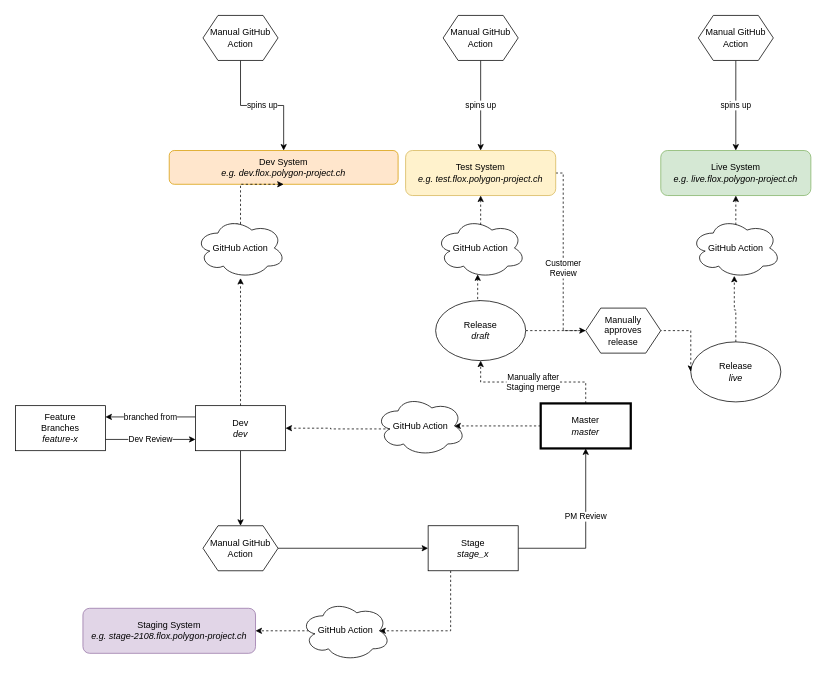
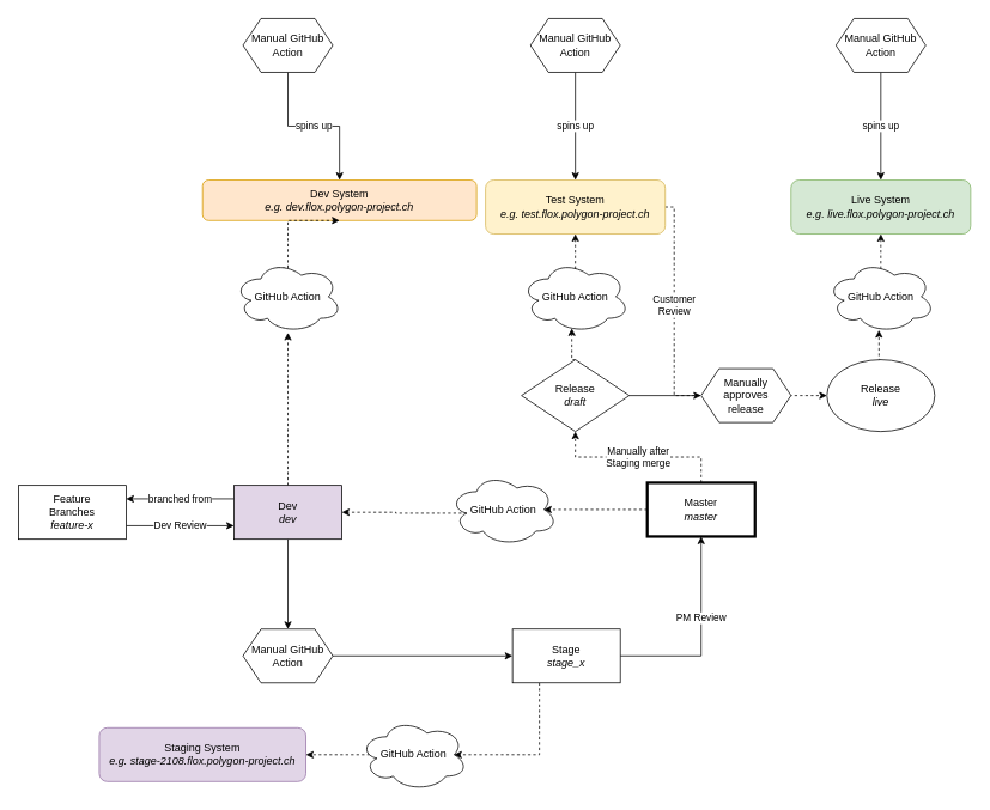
- <mxCell id="19" value="Release&lt;br&gt;&lt;i&gt;draft&lt;/i&gt;" style="ellipse;whiteSpace=wrap;html=1;labelBackgroundColor=none;strokeWidth=1;gradientColor=none;" parent="1" vertex="1"><mxGeometry x="580" y="400" width="120" height="80" as="geometry" /></mxCell>
+ <mxCell id="19" value="Release&lt;br&gt;&lt;i&gt;draft&lt;/i&gt;" style="rhombus;whiteSpace=wrap;html=1;labelBackgroundColor=none;strokeWidth=1;gradientColor=none;" parent="1" vertex="1"><mxGeometry x="580" y="400" width="120" height="80" as="geometry" /></mxCell>
- <mxCell id="17" style="edgeStyle=orthogonalEdgeStyle;rounded=0;orthogonalLoop=1;jettySize=auto;html=1;exitX=1;exitY=0.5;exitDx=0;exitDy=0;dashed=1;entryX=0;entryY=0.5;entryDx=0;entryDy=0;" parent="1" source="19" target="42" edge="1"><mxGeometry relative="1" as="geometry" /></mxCell>
+ <mxCell id="17" style="edgeStyle=orthogonalEdgeStyle;rounded=0;orthogonalLoop=1;jettySize=auto;html=1;exitX=1;exitY=0.5;exitDx=0;exitDy=0;dashed=0;entryX=0;entryY=0.5;entryDx=0;entryDy=0;" parent="1" source="19" target="42" edge="1"><mxGeometry relative="1" as="geometry" /></mxCell>
- <mxCell id="21" value="Release&lt;br&gt;&lt;i&gt;live&lt;br&gt;&lt;/i&gt;" style="ellipse;whiteSpace=wrap;html=1;labelBackgroundColor=none;strokeWidth=1;gradientColor=none;" parent="1" vertex="1"><mxGeometry x="920" y="455" width="120" height="80" as="geometry" /></mxCell>
+ <mxCell id="21" value="Release&lt;br&gt;&lt;i&gt;live&lt;br&gt;&lt;/i&gt;" style="ellipse;whiteSpace=wrap;html=1;labelBackgroundColor=none;strokeWidth=1;gradientColor=none;" parent="1" vertex="1"><mxGeometry x="920" y="400" width="120" height="80" as="geometry" /></mxCell>
- <mxCell id="5" value="Dev&lt;br&gt;&lt;i&gt;dev&lt;/i&gt;" style="rounded=0;whiteSpace=wrap;html=1;" parent="1" vertex="1"><mxGeometry y="540" width="120" height="60" as="geometry" x="260" /></mxCell>
+ <mxCell id="5" value="Dev&lt;br&gt;&lt;i&gt;dev&lt;/i&gt;" style="rounded=0;whiteSpace=wrap;html=1;fillColor=#e1d5e7;" parent="1" vertex="1"><mxGeometry y="540" width="120" height="60" as="geometry" x="260" /></mxCell>
